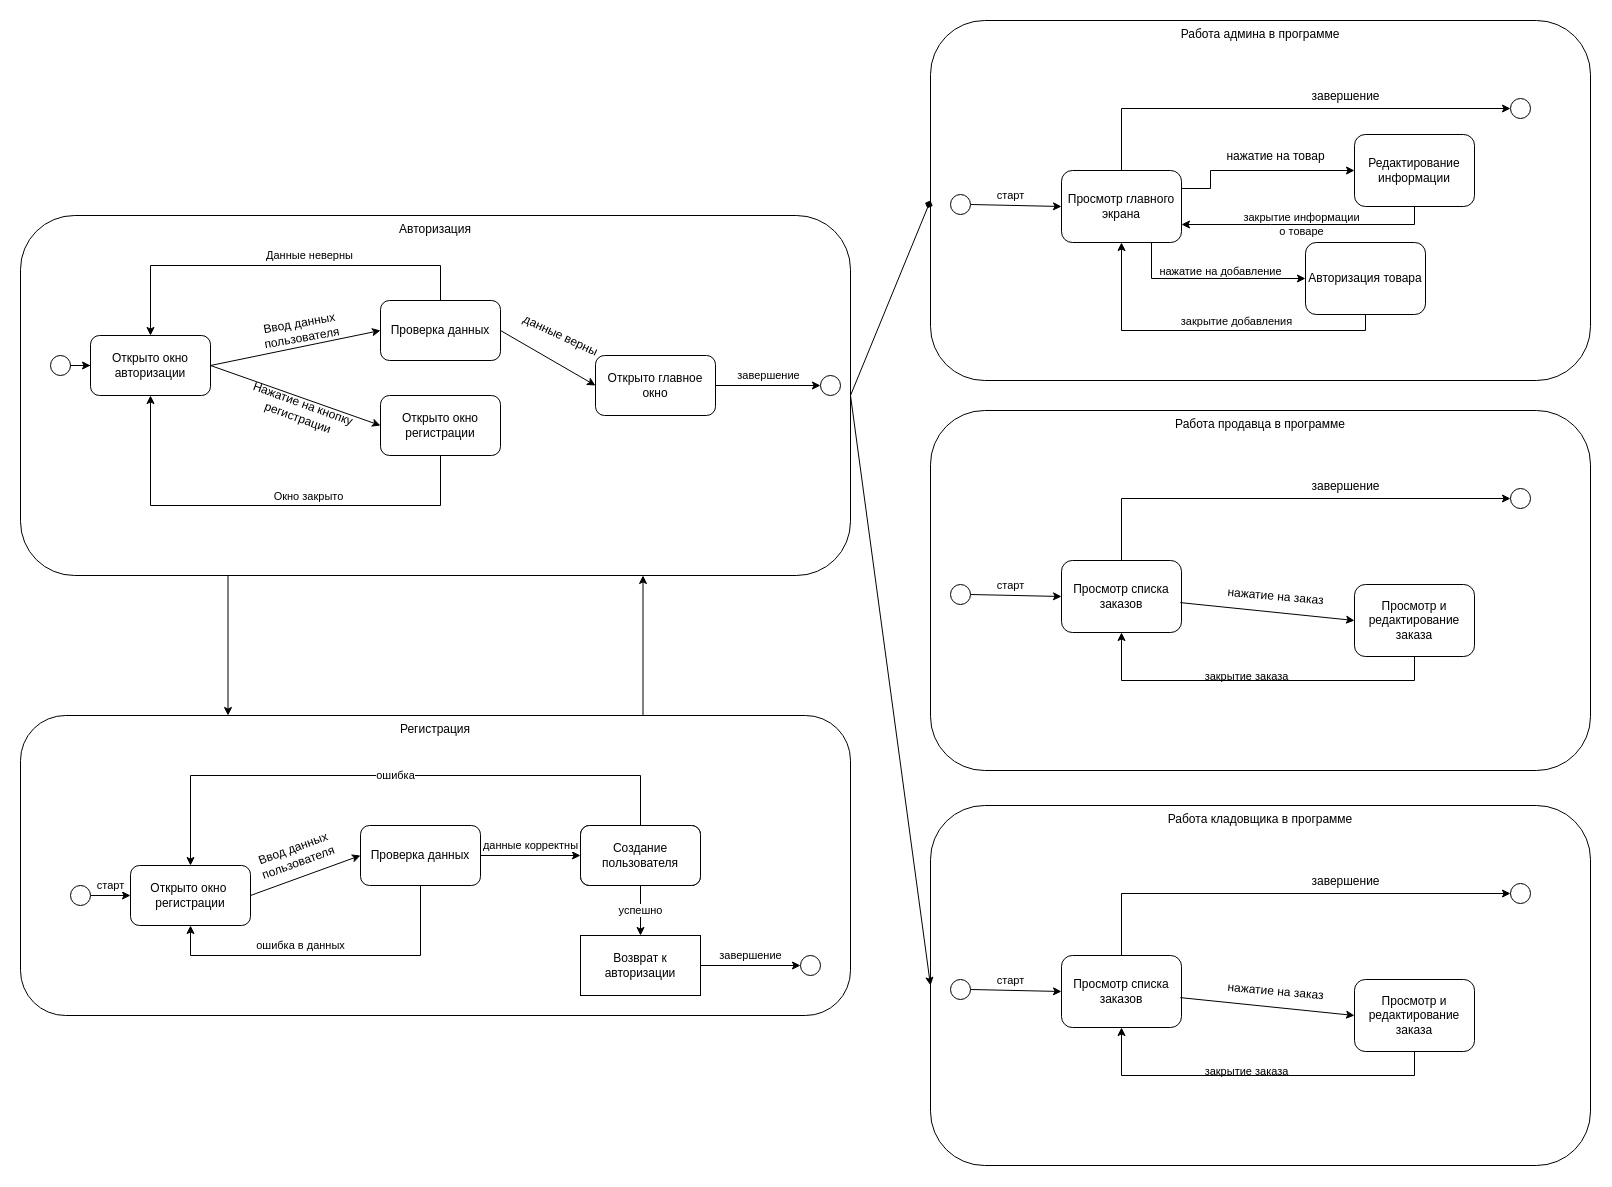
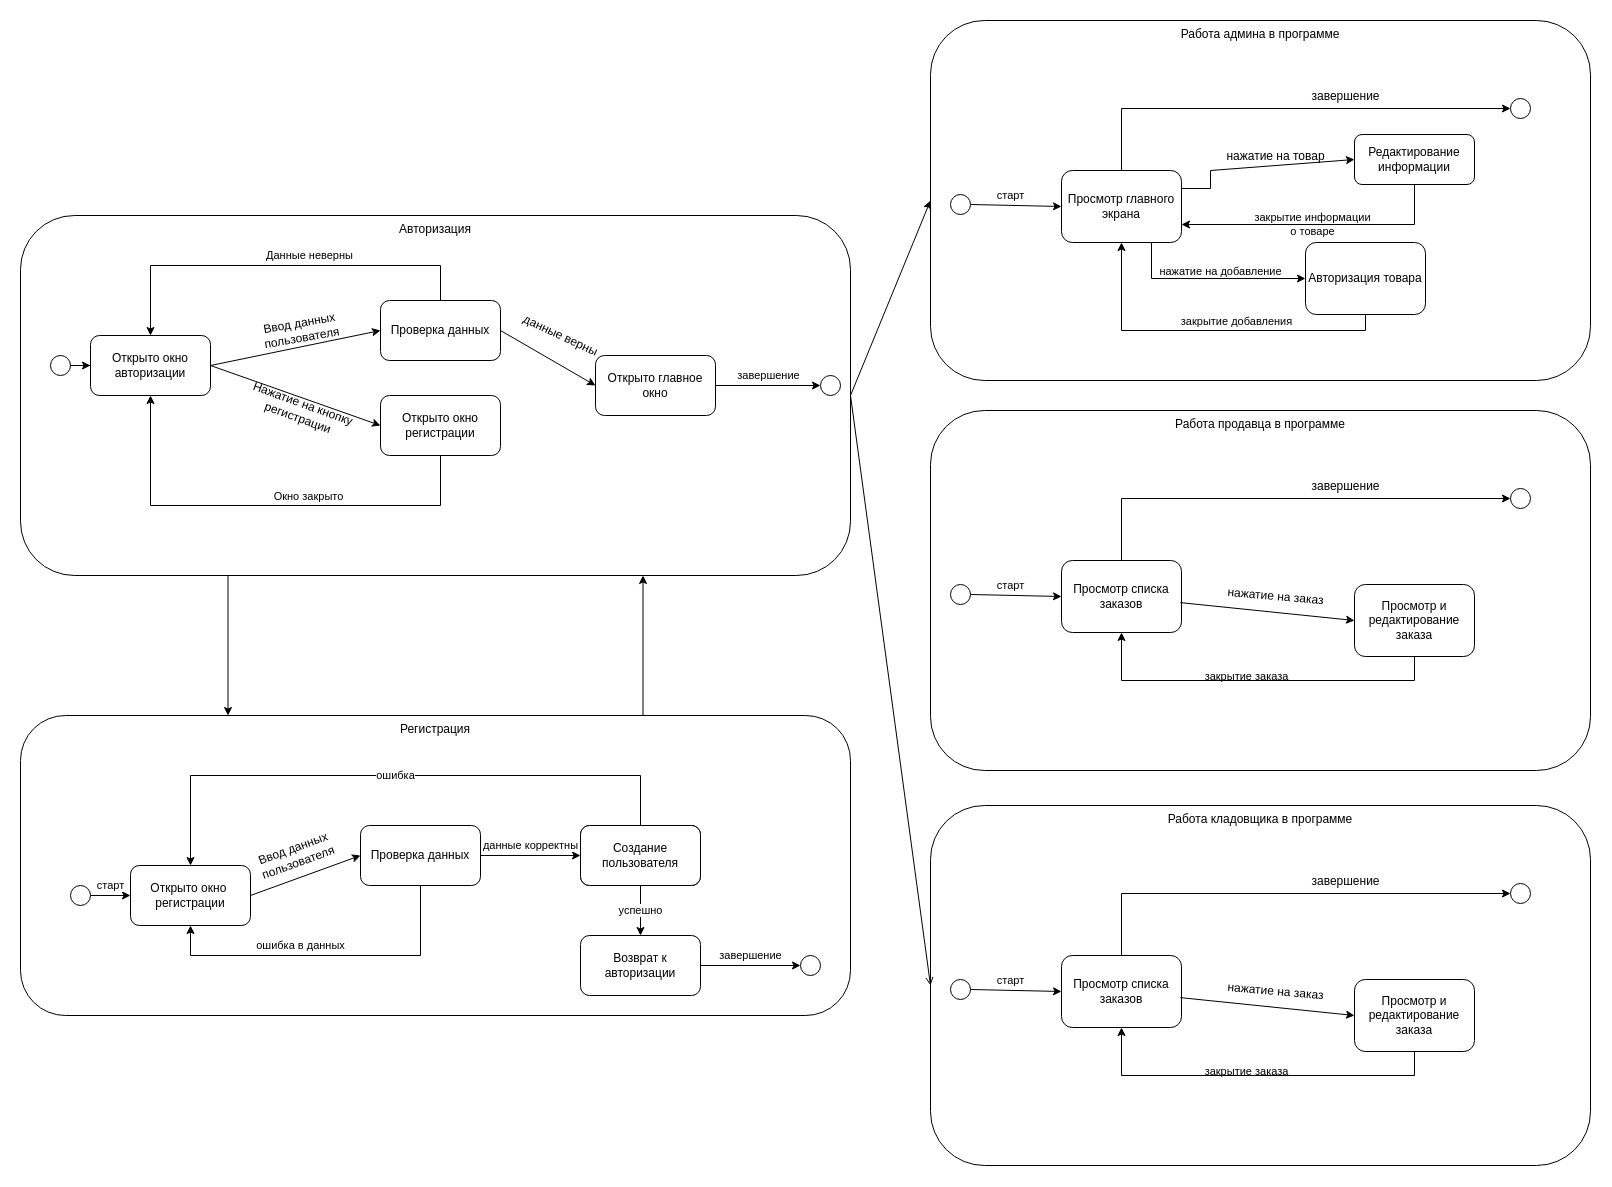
- <mxCell id="47" value="Редактирование информации" style="rounded=1;whiteSpace=wrap;html=1;align=center;" parent="38" vertex="1"><mxGeometry x="424" y="114" width="120" height="72" as="geometry" /></mxCell>
+ <mxCell id="47" value="Редактирование информации" style="rounded=1;whiteSpace=wrap;html=1;align=center;" parent="38" vertex="1"><mxGeometry x="424" y="114" width="120" height="50" as="geometry" /></mxCell>
- <mxCell id="82" style="edgeStyle=none;rounded=0;orthogonalLoop=1;jettySize=auto;html=1;exitX=1;exitY=0.5;exitDx=0;exitDy=0;entryX=0;entryY=0.5;entryDx=0;entryDy=0;labelBackgroundColor=none;endArrow=diamond;" parent="1" source="3" target="39" edge="1"><mxGeometry relative="1" as="geometry" /></mxCell>
+ <mxCell id="82" style="edgeStyle=none;rounded=0;orthogonalLoop=1;jettySize=auto;html=1;exitX=1;exitY=0.5;exitDx=0;exitDy=0;entryX=0;entryY=0.5;entryDx=0;entryDy=0;labelBackgroundColor=none;" parent="1" source="3" target="39" edge="1"><mxGeometry relative="1" as="geometry" /></mxCell>
- <mxCell id="34" value="Возврат к авторизации" style="whiteSpace=wrap;html=1;align=center;rounded=0;" parent="21" vertex="1"><mxGeometry x="560" y="220" width="120" height="60" as="geometry" /></mxCell>
+ <mxCell id="34" value="Возврат к авторизации" style="rounded=1;whiteSpace=wrap;html=1;align=center;" parent="21" vertex="1"><mxGeometry x="560" y="220" width="120" height="60" as="geometry" /></mxCell>
- <mxCell id="83" style="edgeStyle=none;rounded=0;orthogonalLoop=1;jettySize=auto;html=1;exitX=1;exitY=0.5;exitDx=0;exitDy=0;entryX=0;entryY=0.5;entryDx=0;entryDy=0;labelBackgroundColor=none;" parent="1" source="3" target="70" edge="1"><mxGeometry relative="1" as="geometry" /></mxCell>
+ <mxCell id="83" style="edgeStyle=none;rounded=0;orthogonalLoop=1;jettySize=auto;html=1;exitX=1;exitY=0.5;exitDx=0;exitDy=0;entryX=0;entryY=0.5;entryDx=0;entryDy=0;labelBackgroundColor=none;endArrow=open;" parent="1" source="3" target="70" edge="1"><mxGeometry relative="1" as="geometry" /></mxCell>
